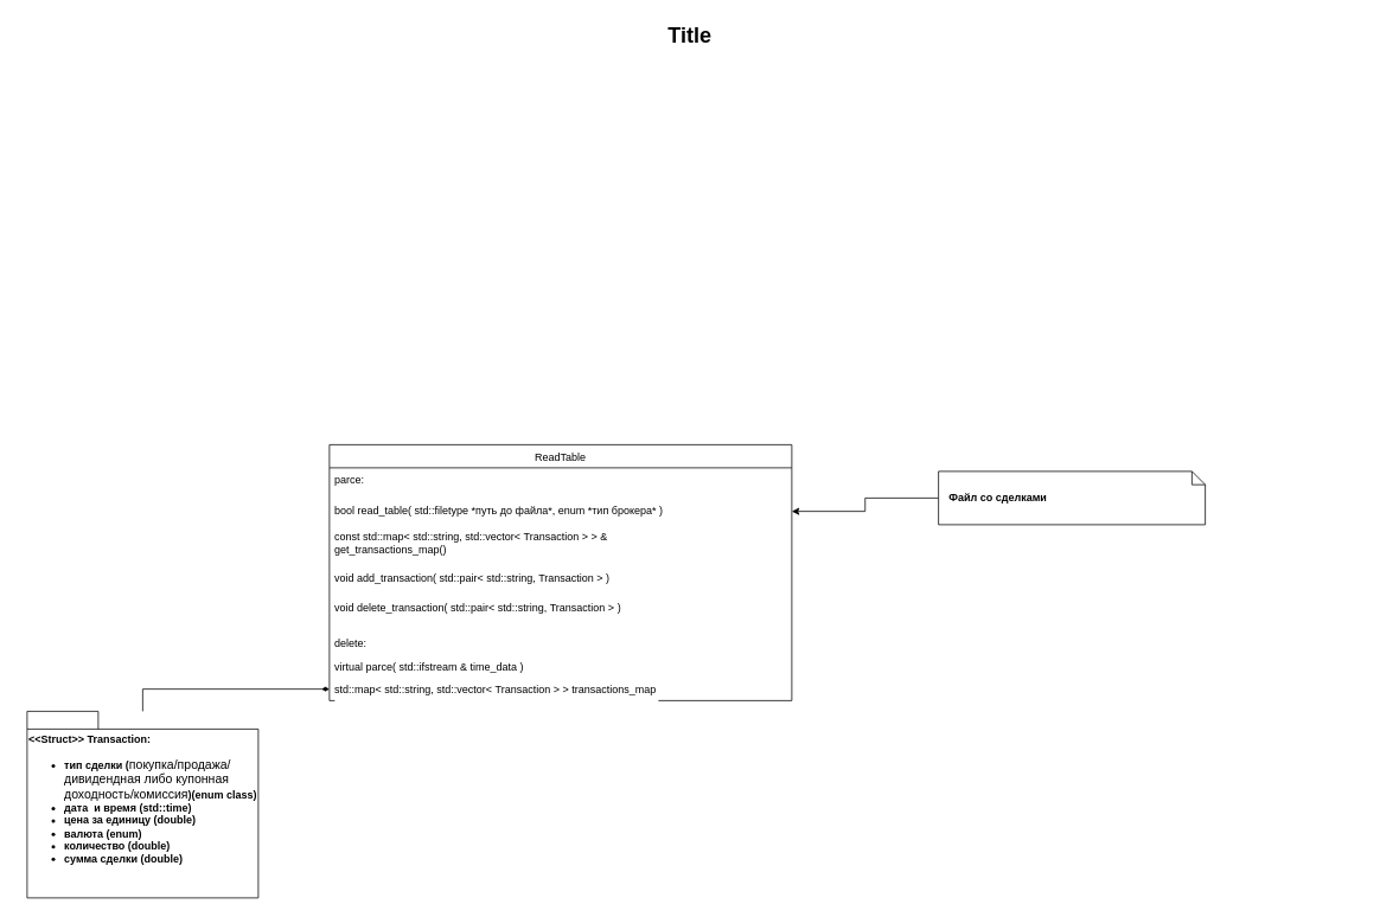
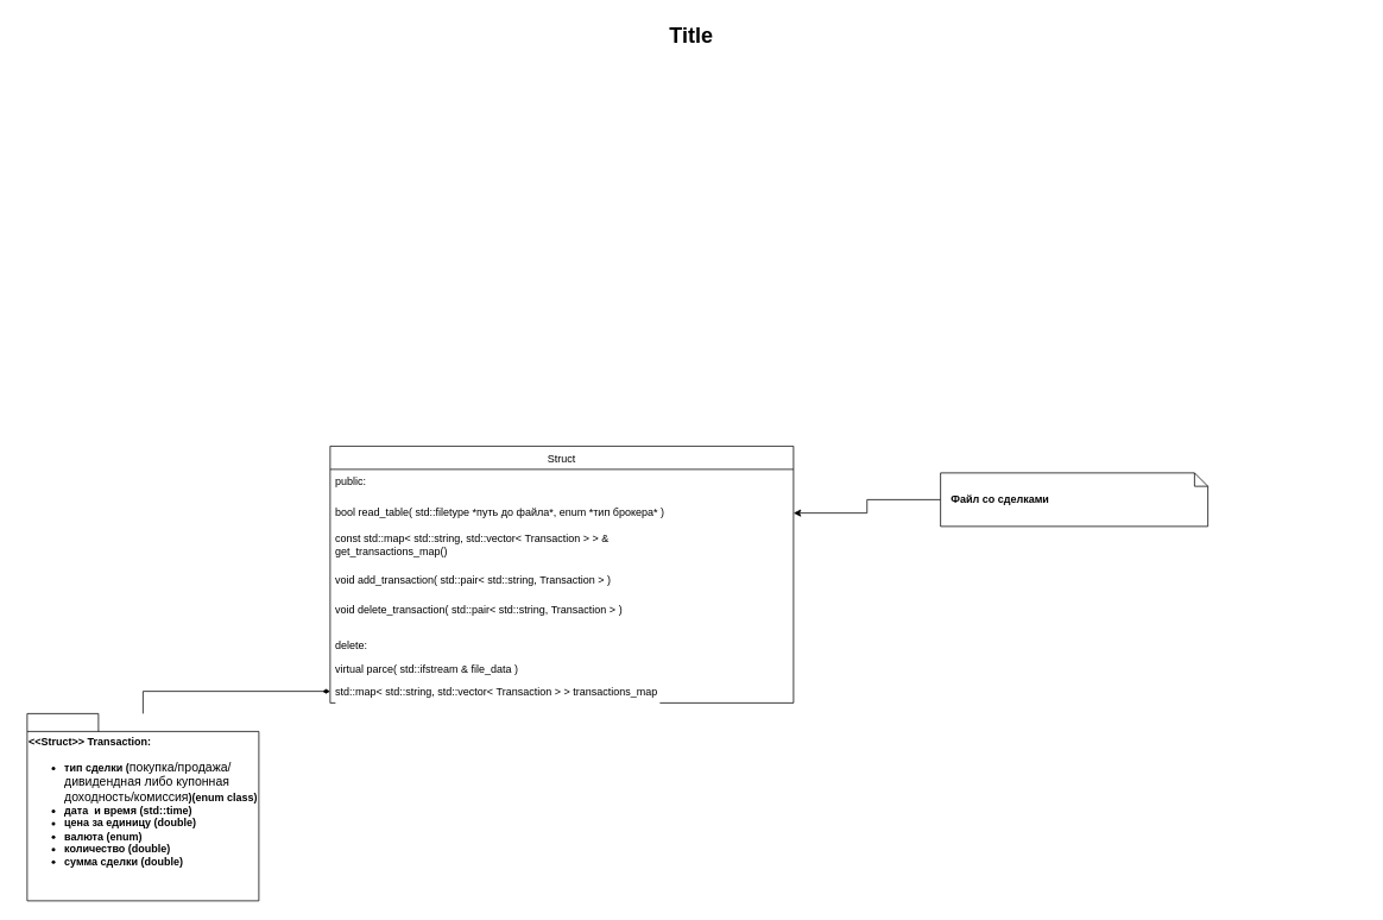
- <mxCell id="7" value="ReadTable" style="swimlane;fontStyle=0;childLayout=stackLayout;horizontal=1;startSize=26;fillColor=none;horizontalStack=0;resizeParent=1;resizeParentMax=0;resizeLast=0;collapsible=1;marginBottom=0;shadow=0;labelBackgroundColor=#FFFFFF;fontColor=#000000;" parent="1" vertex="1"><mxGeometry x="370" y="500" width="520" height="288" as="geometry" /></mxCell>
+ <mxCell id="7" value="Struct" style="swimlane;fontStyle=0;childLayout=stackLayout;horizontal=1;startSize=26;fillColor=none;horizontalStack=0;resizeParent=1;resizeParentMax=0;resizeLast=0;collapsible=1;marginBottom=0;shadow=0;labelBackgroundColor=#FFFFFF;fontColor=#000000;" parent="1" vertex="1"><mxGeometry x="370" y="500" width="520" height="288" as="geometry" /></mxCell>
- <mxCell id="8" value="parce:" style="text;strokeColor=none;fillColor=none;align=left;verticalAlign=top;spacingLeft=4;spacingRight=4;overflow=hidden;rotatable=0;points=[[0,0.5],[1,0.5]];portConstraint=eastwest;shadow=0;labelBackgroundColor=#FFFFFF;fontColor=#000000;" parent="7" vertex="1"><mxGeometry y="26" width="520" height="34" as="geometry" /></mxCell>
+ <mxCell id="8" value="public:" style="text;strokeColor=none;fillColor=none;align=left;verticalAlign=top;spacingLeft=4;spacingRight=4;overflow=hidden;rotatable=0;points=[[0,0.5],[1,0.5]];portConstraint=eastwest;shadow=0;labelBackgroundColor=#FFFFFF;fontColor=#000000;" parent="7" vertex="1"><mxGeometry y="26" width="520" height="34" as="geometry" /></mxCell>
- <mxCell id="14" value="virtual parce( std::ifstream &amp; time_data )" style="text;strokeColor=none;fillColor=none;align=left;verticalAlign=top;spacingLeft=4;spacingRight=4;overflow=hidden;rotatable=0;points=[[0,0.5],[1,0.5]];portConstraint=eastwest;shadow=0;labelBackgroundColor=#FFFFFF;fontColor=#000000;" parent="7" vertex="1"><mxGeometry y="236" width="520" height="26" as="geometry" /></mxCell>
+ <mxCell id="14" value="virtual parce( std::ifstream &amp; file_data )" style="text;strokeColor=none;fillColor=none;align=left;verticalAlign=top;spacingLeft=4;spacingRight=4;overflow=hidden;rotatable=0;points=[[0,0.5],[1,0.5]];portConstraint=eastwest;shadow=0;labelBackgroundColor=#FFFFFF;fontColor=#000000;" parent="7" vertex="1"><mxGeometry y="236" width="520" height="26" as="geometry" /></mxCell>
